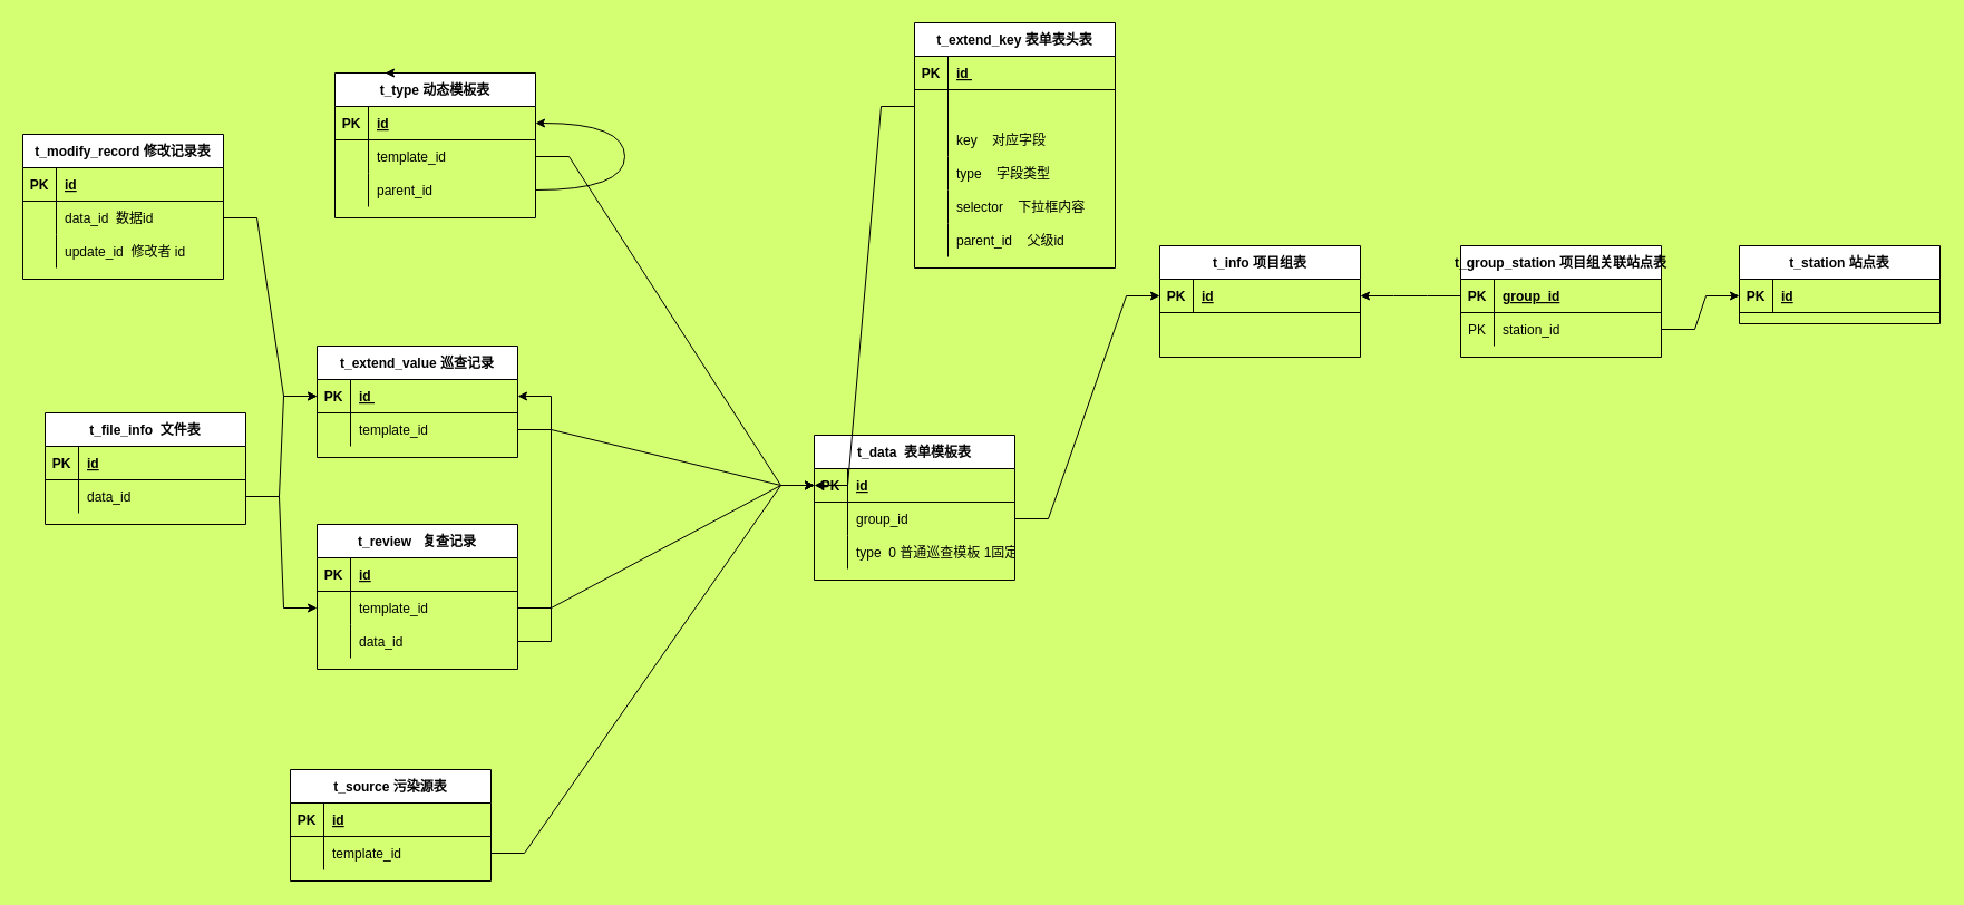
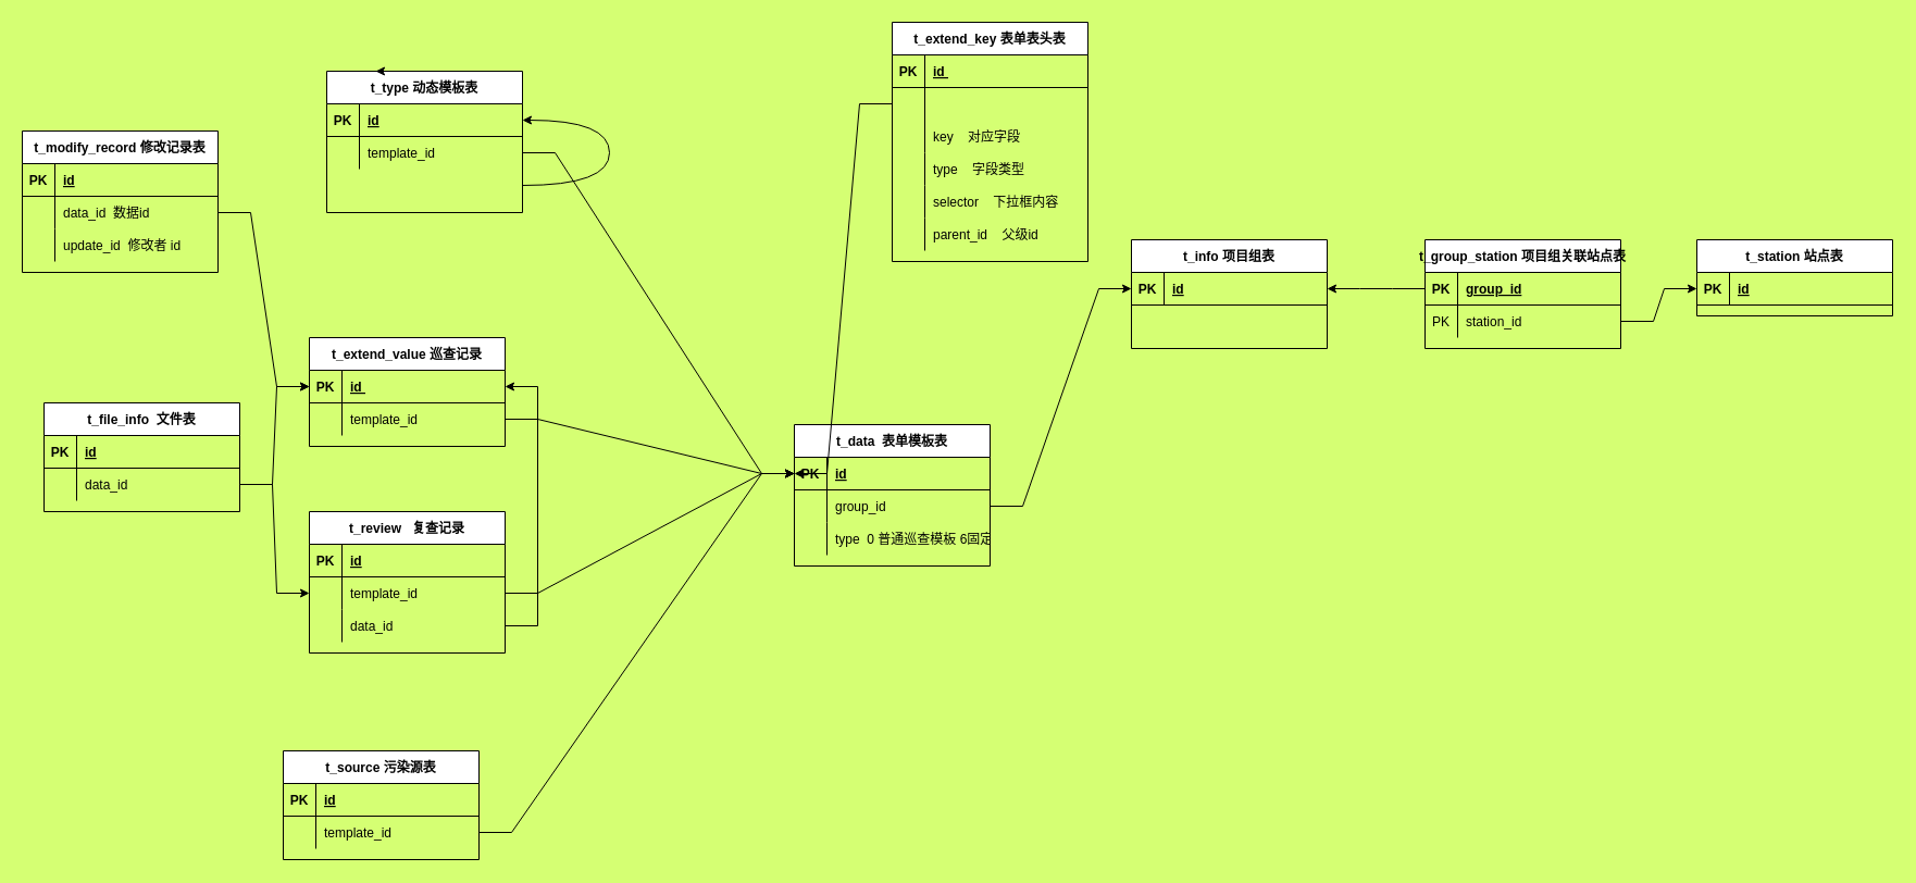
- <mxCell id="37" value="parent_id" style="shape=partialRectangle;connectable=0;fillColor=none;top=0;left=0;bottom=0;right=0;align=left;spacingLeft=6;overflow=hidden;" parent="35" vertex="1"><mxGeometry x="30" width="150" height="30" as="geometry"><mxRectangle width="150" height="30" as="alternateBounds" /></mxGeometry></mxCell>
- <mxCell id="49" value="type  0 普通巡查模板 1固定巡查模板" style="shape=partialRectangle;connectable=0;fillColor=none;top=0;left=0;bottom=0;right=0;align=left;spacingLeft=6;overflow=hidden;" parent="47" vertex="1"><mxGeometry x="30" width="150" height="30" as="geometry"><mxRectangle width="150" height="30" as="alternateBounds" /></mxGeometry></mxCell>
+ <mxCell id="49" value="type  0 普通巡查模板 6固定巡查模板" style="shape=partialRectangle;connectable=0;fillColor=none;top=0;left=0;bottom=0;right=0;align=left;spacingLeft=6;overflow=hidden;" parent="47" vertex="1"><mxGeometry x="30" width="150" height="30" as="geometry"><mxRectangle width="150" height="30" as="alternateBounds" /></mxGeometry></mxCell>
